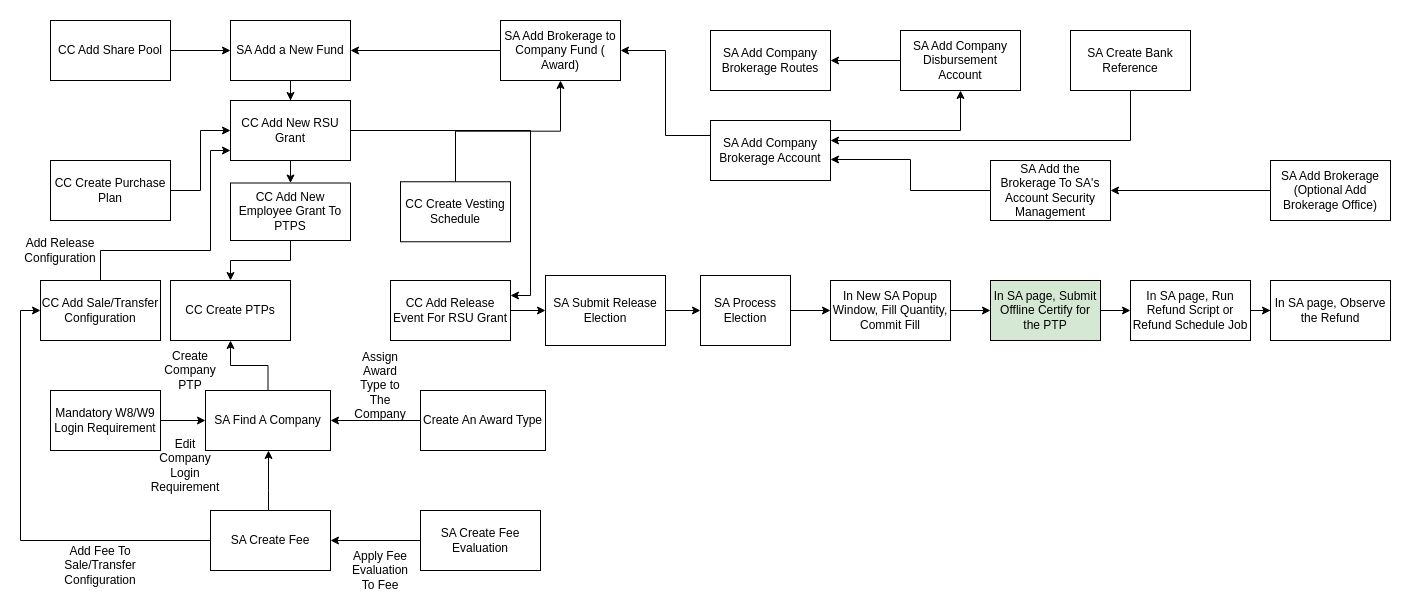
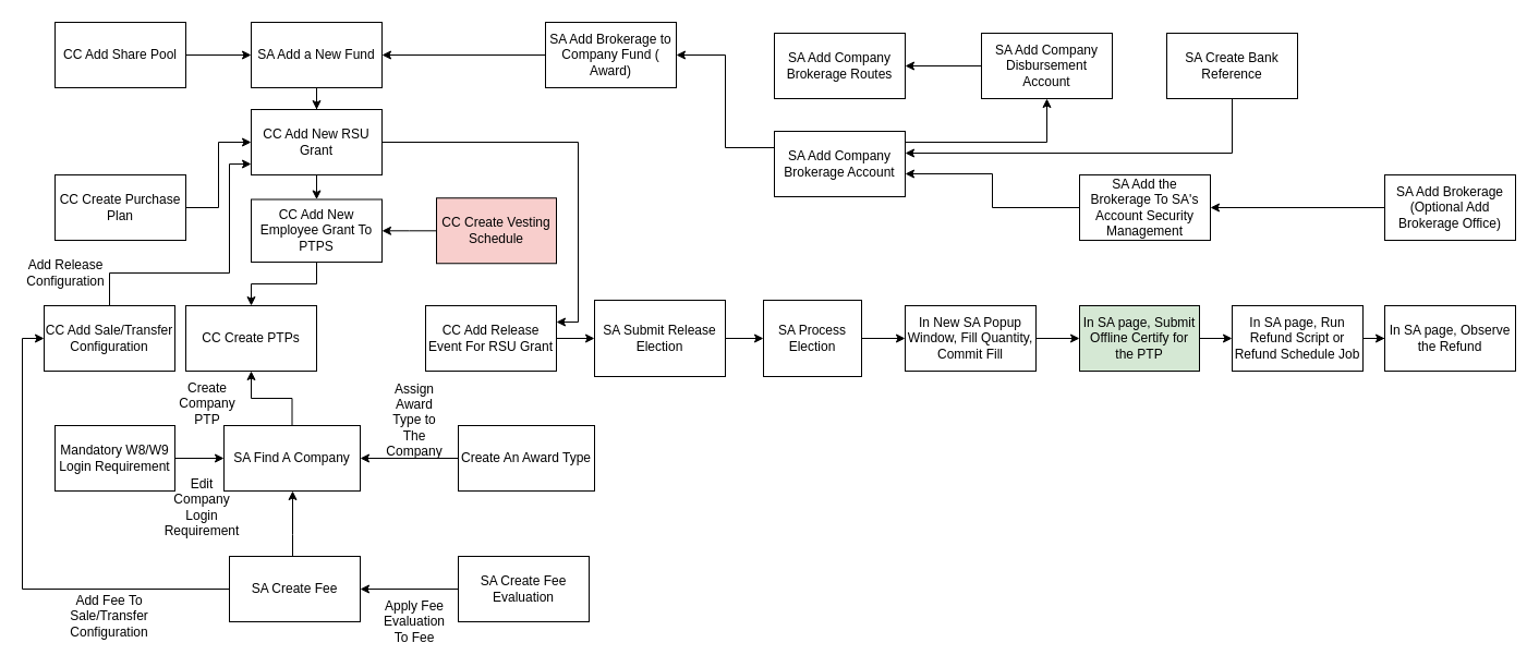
- <mxCell id="58" value="" style="edgeStyle=orthogonalEdgeStyle;rounded=0;orthogonalLoop=1;jettySize=auto;html=1;" edge="1" parent="1" source="59" target="46"><mxGeometry relative="1" as="geometry" /></mxCell>
+ <mxCell id="58" value="" style="edgeStyle=orthogonalEdgeStyle;rounded=0;orthogonalLoop=1;jettySize=auto;html=1;" edge="1" parent="1" source="59" target="57"><mxGeometry relative="1" as="geometry" /></mxCell>
- <mxCell id="59" value="CC Create Vesting Schedule" style="rounded=0;whiteSpace=wrap;html=1;" vertex="1" parent="1"><mxGeometry x="400" y="181.25" width="110" height="60" as="geometry" /></mxCell>
+ <mxCell id="59" value="CC Create Vesting Schedule" style="rounded=0;whiteSpace=wrap;html=1;fillColor=#f8cecc;" vertex="1" parent="1"><mxGeometry x="400" y="181.25" width="110" height="60" as="geometry" /></mxCell>
